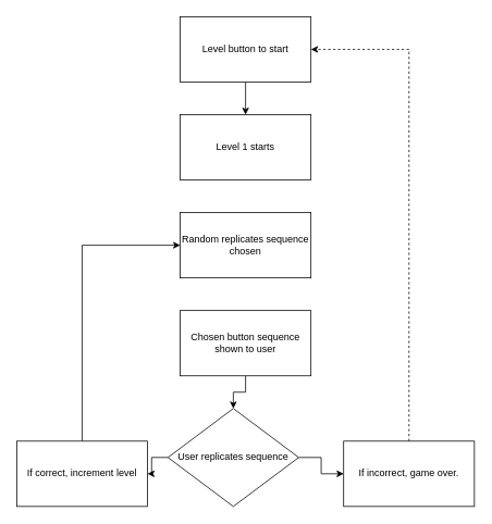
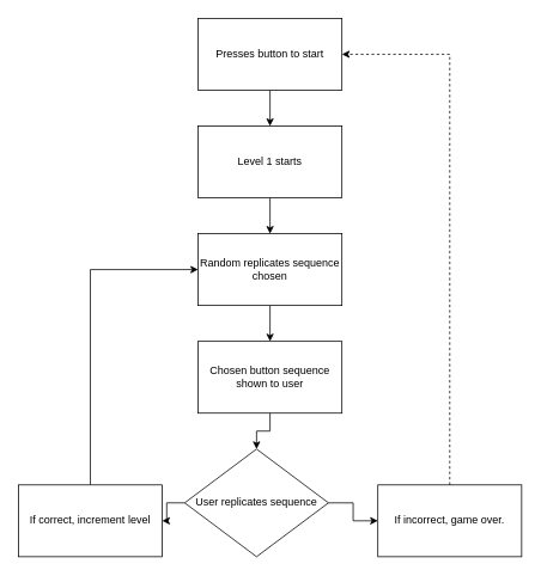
- <mxCell id="3" value="Level button to start" style="rounded=0;whiteSpace=wrap;html=1;" vertex="1" parent="1"><mxGeometry x="220" width="160" height="80" as="geometry" y="20" /></mxCell>
+ <mxCell id="3" value="Presses button to start" style="rounded=0;whiteSpace=wrap;html=1;" vertex="1" parent="1"><mxGeometry x="220" width="160" height="80" as="geometry" y="20" /></mxCell>
+ <mxCell id="4" value="" style="edgeStyle=orthogonalEdgeStyle;rounded=0;orthogonalLoop=1;jettySize=auto;html=1;" edge="1" parent="1" source="5" target="7"><mxGeometry relative="1" as="geometry" /></mxCell>
+ <mxCell id="6" value="" style="edgeStyle=orthogonalEdgeStyle;rounded=0;orthogonalLoop=1;jettySize=auto;html=1;" edge="1" parent="1" source="7" target="9"><mxGeometry relative="1" as="geometry" /></mxCell>
